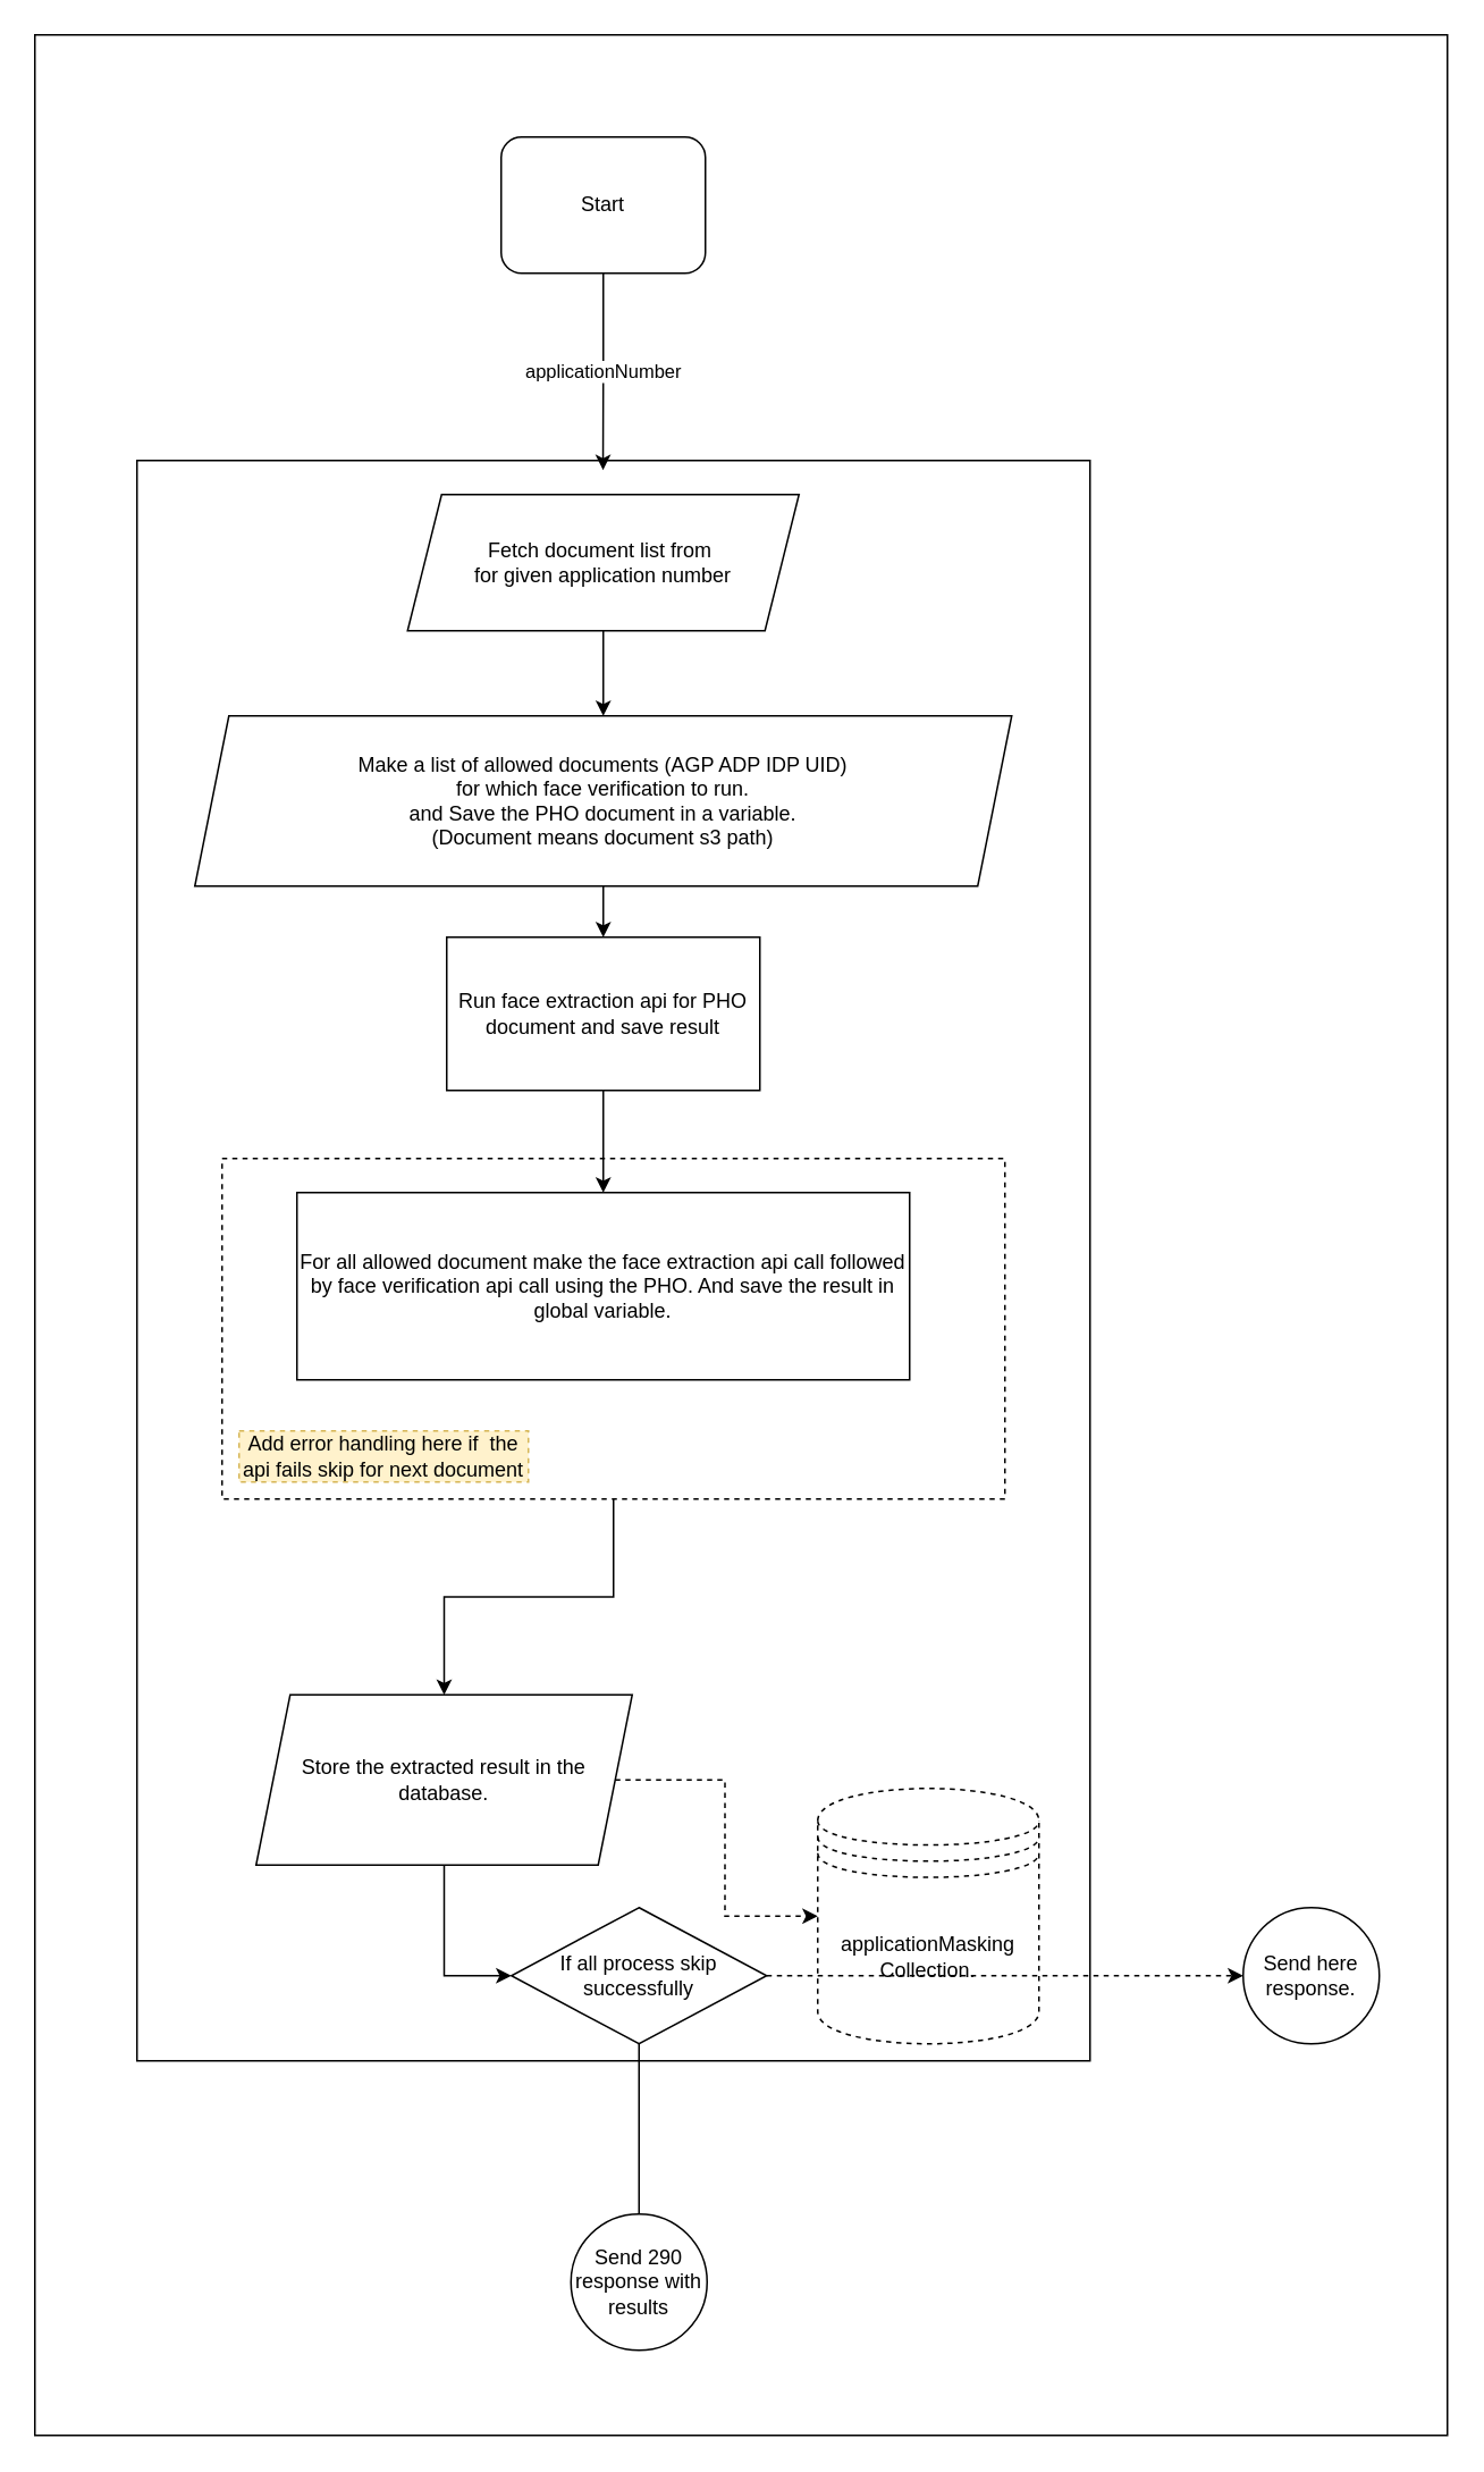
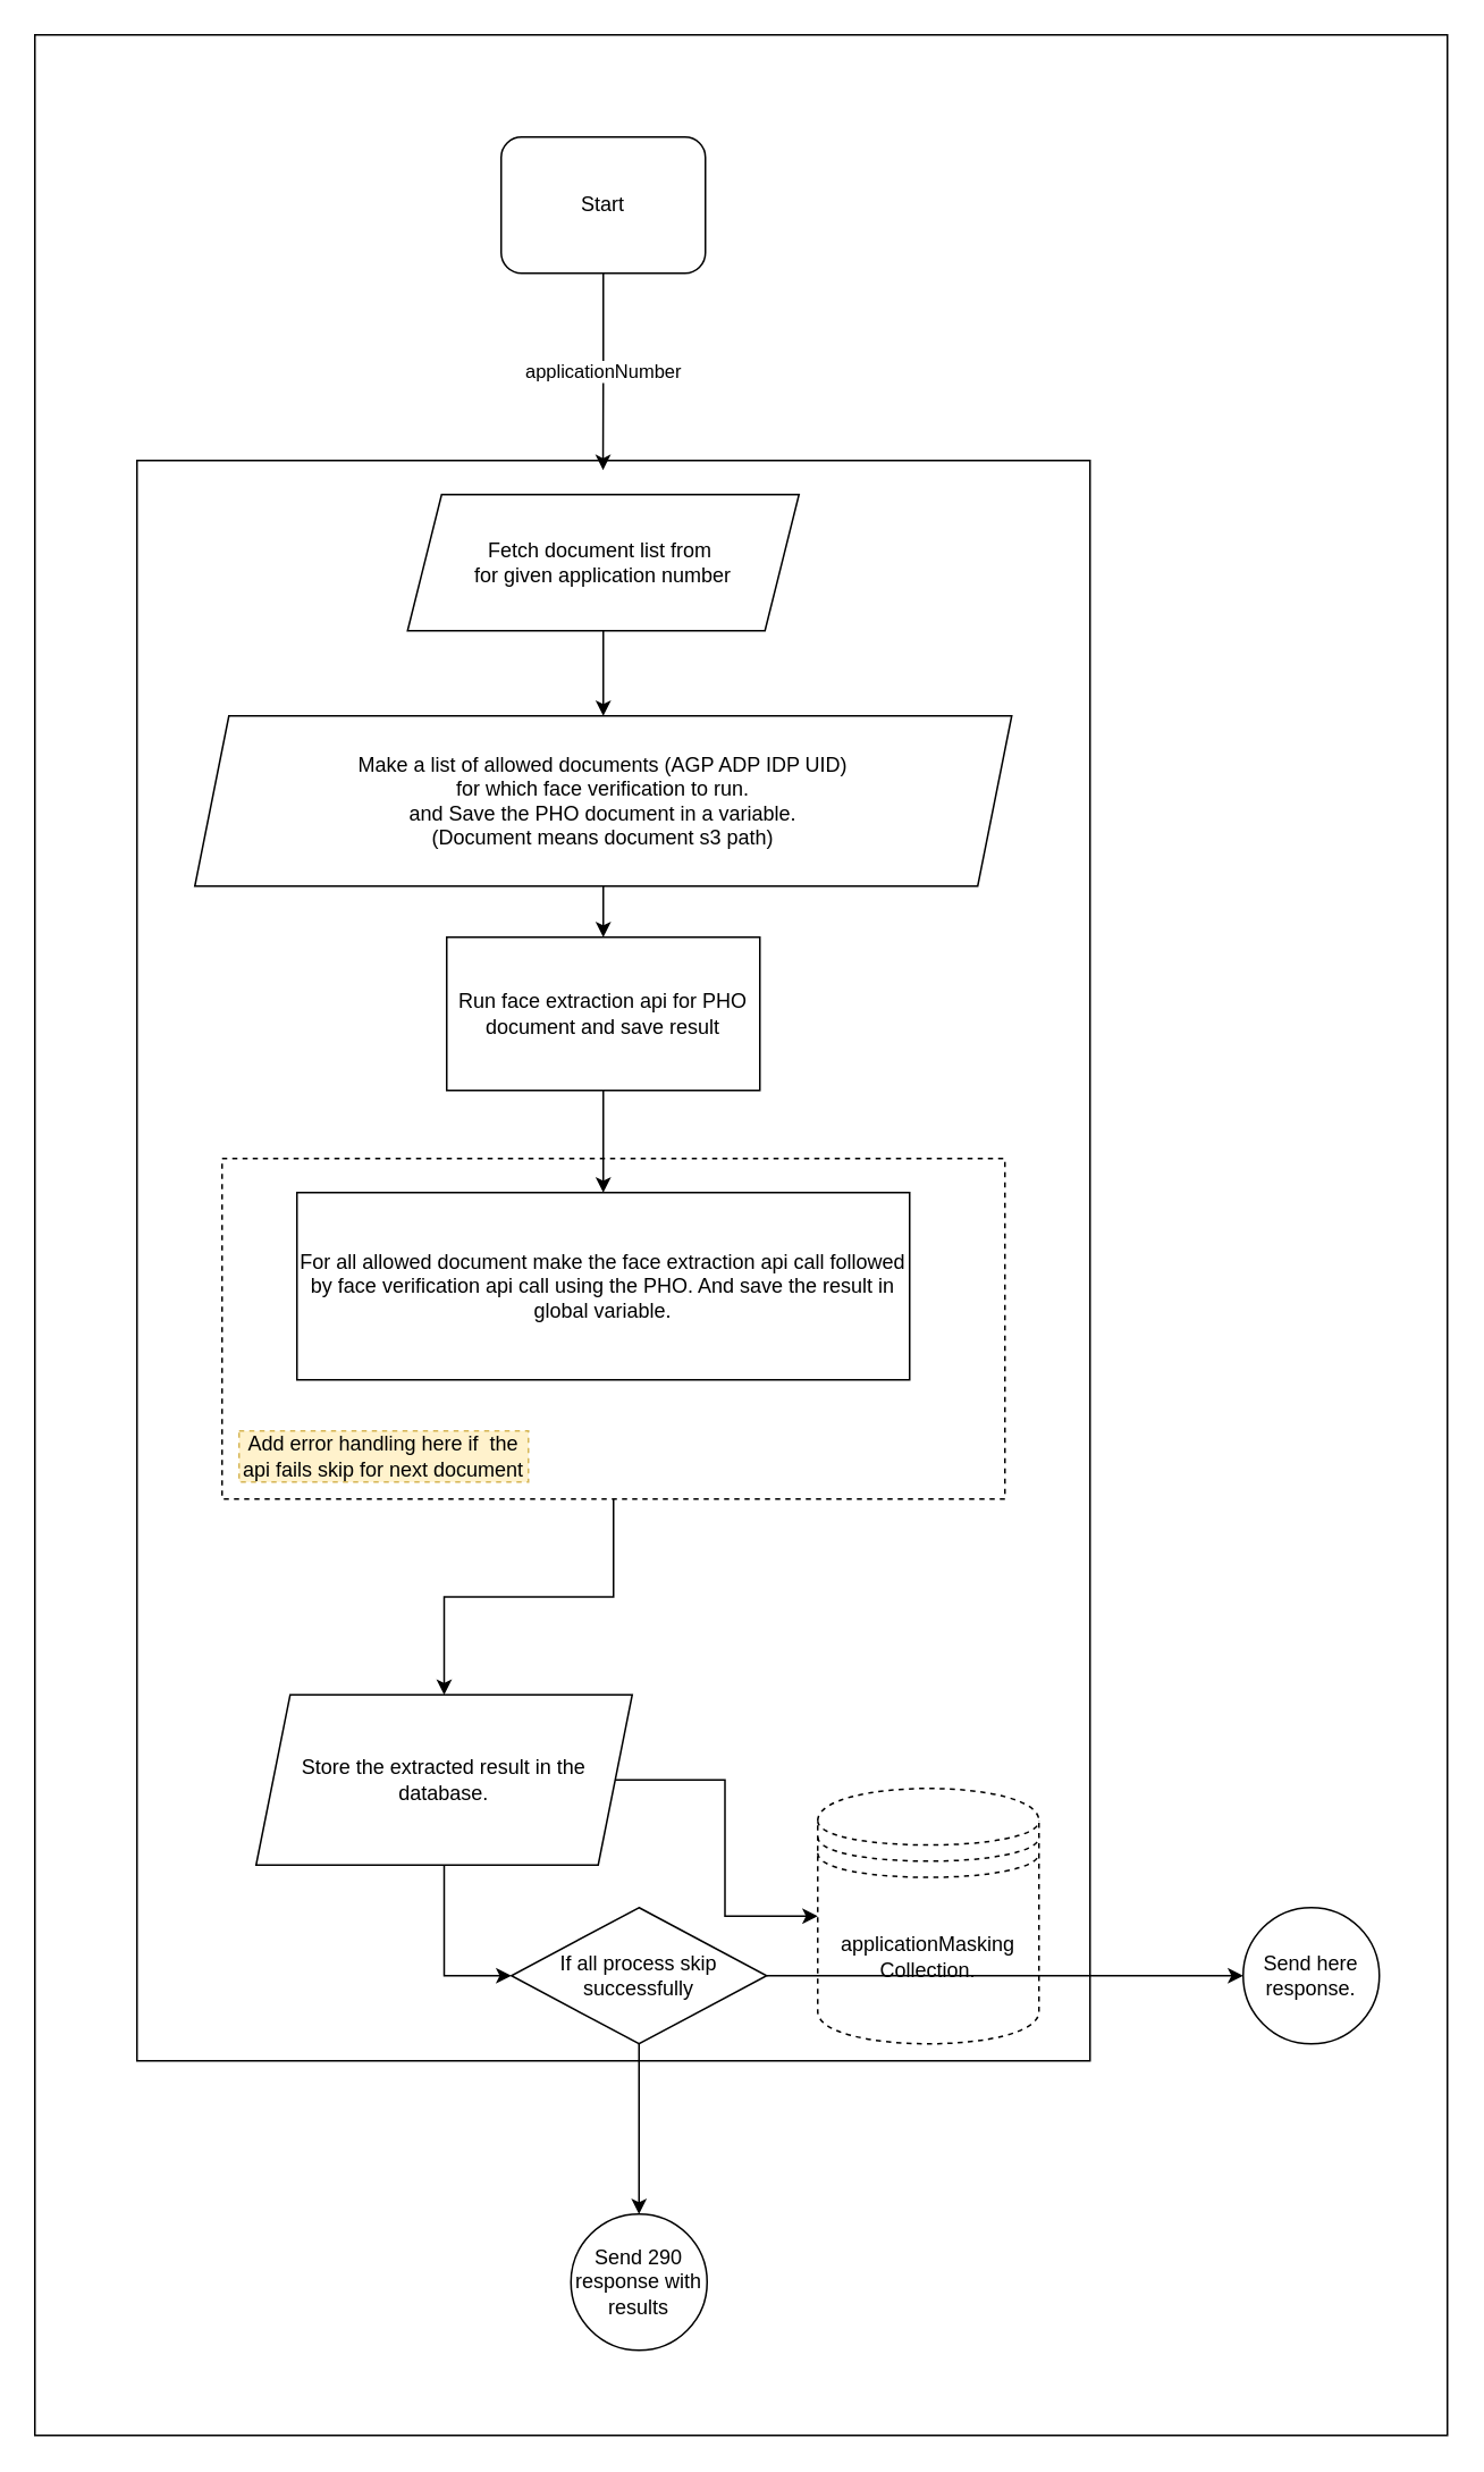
- <mxCell id="16" style="edgeStyle=orthogonalEdgeStyle;rounded=0;orthogonalLoop=1;jettySize=auto;html=1;entryX=0;entryY=0.5;entryDx=0;entryDy=0;dashed=1;" edge="1" parent="1" source="18" target="15"><mxGeometry relative="1" as="geometry" /></mxCell>
+ <mxCell id="16" style="edgeStyle=orthogonalEdgeStyle;rounded=0;orthogonalLoop=1;jettySize=auto;html=1;entryX=0;entryY=0.5;entryDx=0;entryDy=0;" edge="1" parent="1" source="18" target="15"><mxGeometry relative="1" as="geometry" /></mxCell>
- <mxCell id="20" style="edgeStyle=orthogonalEdgeStyle;rounded=0;orthogonalLoop=1;jettySize=auto;html=1;dashed=1;" edge="1" parent="1" source="21" target="23"><mxGeometry relative="1" as="geometry"><mxPoint x="710" y="1160" as="targetPoint" /></mxGeometry></mxCell>
+ <mxCell id="20" style="edgeStyle=orthogonalEdgeStyle;rounded=0;orthogonalLoop=1;jettySize=auto;html=1;" edge="1" parent="1" source="21" target="23"><mxGeometry relative="1" as="geometry"><mxPoint x="710" y="1160" as="targetPoint" /></mxGeometry></mxCell>
- <mxCell id="19" style="edgeStyle=orthogonalEdgeStyle;rounded=0;orthogonalLoop=1;jettySize=auto;html=1;endArrow=none;" edge="1" parent="1" source="21" target="22"><mxGeometry relative="1" as="geometry"><mxPoint x="375" y="1280" as="targetPoint" /></mxGeometry></mxCell>
+ <mxCell id="19" style="edgeStyle=orthogonalEdgeStyle;rounded=0;orthogonalLoop=1;jettySize=auto;html=1;" edge="1" parent="1" source="21" target="22"><mxGeometry relative="1" as="geometry"><mxPoint x="375" y="1280" as="targetPoint" /></mxGeometry></mxCell>
